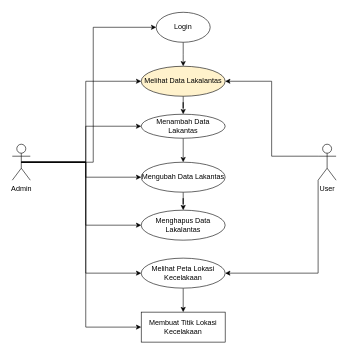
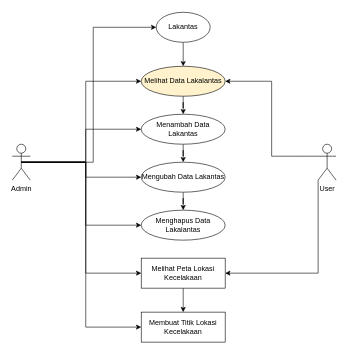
- <mxCell id="14" value="Login" style="ellipse;whiteSpace=wrap;html=1;" vertex="1" parent="1"><mxGeometry x="260" y="20" width="90" height="50" as="geometry" /></mxCell>
+ <mxCell id="14" value="Lakantas" style="ellipse;whiteSpace=wrap;html=1;" vertex="1" parent="1"><mxGeometry x="260" y="20" width="90" height="50" as="geometry" /></mxCell>
- <mxCell id="18" value="Menambah Data Lakantas" style="ellipse;whiteSpace=wrap;html=1;" vertex="1" parent="1"><mxGeometry x="235" y="190" width="140" height="40" as="geometry" /></mxCell>
+ <mxCell id="18" value="Menambah Data Lakantas" style="ellipse;whiteSpace=wrap;html=1;" vertex="1" parent="1"><mxGeometry x="235" y="190" width="140" height="50" as="geometry" /></mxCell>
- <mxCell id="23" value="Melihat Peta Lokasi Kecelakaan" style="ellipse;whiteSpace=wrap;html=1;" vertex="1" parent="1"><mxGeometry x="235" y="430" width="140" height="50" as="geometry" /></mxCell>
+ <mxCell id="23" value="Melihat Peta Lokasi Kecelakaan" style="whiteSpace=wrap;html=1;rounded=0;" vertex="1" parent="1"><mxGeometry x="235" y="430" width="140" height="50" as="geometry" /></mxCell>
